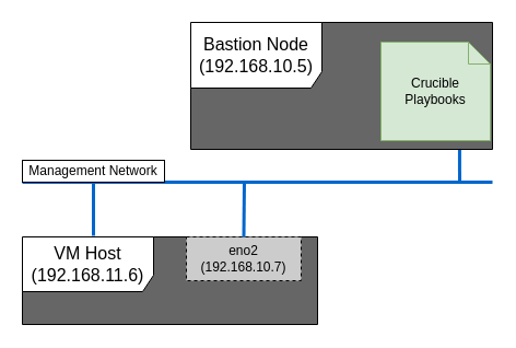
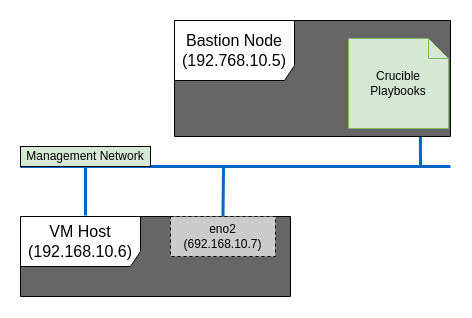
- <mxCell id="9" value="&lt;font style=&quot;font-size: 16px&quot;&gt;Bastion Node&lt;br&gt;(192.168.10.5)&lt;br&gt;&lt;/font&gt;" style="shape=umlFrame;whiteSpace=wrap;html=1;width=120;height=60;swimlaneFillColor=#666666;" parent="1" vertex="1"><mxGeometry x="174" y="20" width="276" height="116" as="geometry" /></mxCell>
+ <mxCell id="9" value="&lt;font style=&quot;font-size: 16px&quot;&gt;Bastion Node&lt;br&gt;(192.768.10.5)&lt;br&gt;&lt;/font&gt;" style="shape=umlFrame;whiteSpace=wrap;html=1;width=120;height=60;swimlaneFillColor=#666666;" parent="1" vertex="1"><mxGeometry x="174" y="20" width="276" height="116" as="geometry" /></mxCell>
- <mxCell id="7" value="Management Network" style="rounded=0;whiteSpace=wrap;html=1;" parent="1" vertex="1"><mxGeometry x="20" y="146" width="130" height="20" as="geometry" /></mxCell>
+ <mxCell id="7" value="Management Network" style="rounded=0;whiteSpace=wrap;html=1;fillColor=#d5e8d4;" parent="1" vertex="1"><mxGeometry x="20" y="146" width="130" height="20" as="geometry" /></mxCell>
- <mxCell id="4" value="eno2&lt;br&gt;(192.168.10.7)" style="rounded=0;whiteSpace=wrap;html=1;dashed=1;fillColor=#CCC;" parent="1" vertex="1"><mxGeometry x="170" y="216" width="105" height="40" as="geometry" /></mxCell>
+ <mxCell id="4" value="eno2&lt;br&gt;(692.168.10.7)" style="rounded=0;whiteSpace=wrap;html=1;dashed=1;fillColor=#CCC;" parent="1" vertex="1"><mxGeometry x="170" y="216" width="105" height="40" as="geometry" /></mxCell>
- <mxCell id="2" value="&lt;span style=&quot;font-size: 16px&quot;&gt;VM Host&lt;br&gt;(192.168.11.6)&lt;br&gt;&lt;/span&gt;" style="shape=umlFrame;whiteSpace=wrap;html=1;width=120;height=50;swimlaneFillColor=#666;" parent="1" vertex="1"><mxGeometry x="20" y="216" width="270" height="80" as="geometry" /></mxCell>
+ <mxCell id="2" value="&lt;span style=&quot;font-size: 16px&quot;&gt;VM Host&lt;br&gt;(192.168.10.6)&lt;br&gt;&lt;/span&gt;" style="shape=umlFrame;whiteSpace=wrap;html=1;width=120;height=50;swimlaneFillColor=#666;" parent="1" vertex="1"><mxGeometry x="20" y="216" width="270" height="80" as="geometry" /></mxCell>
